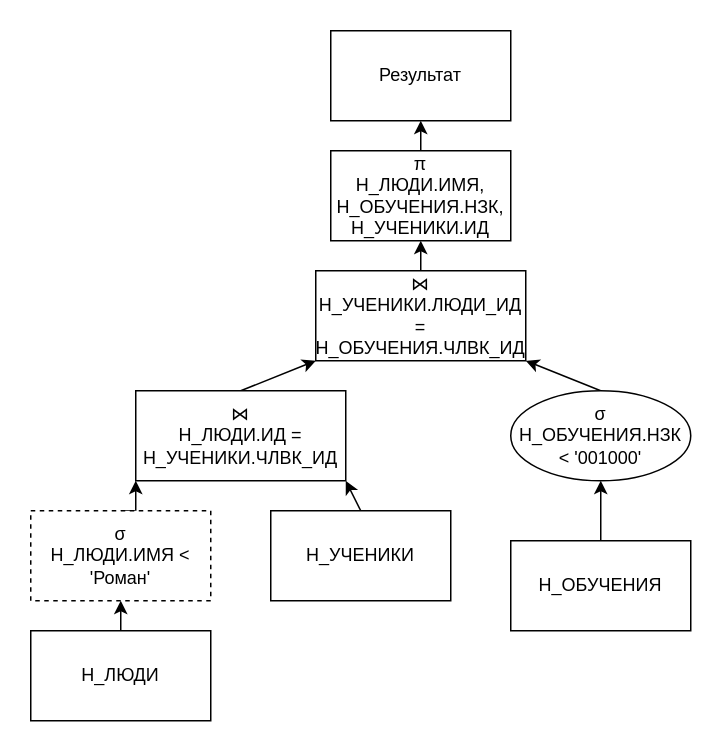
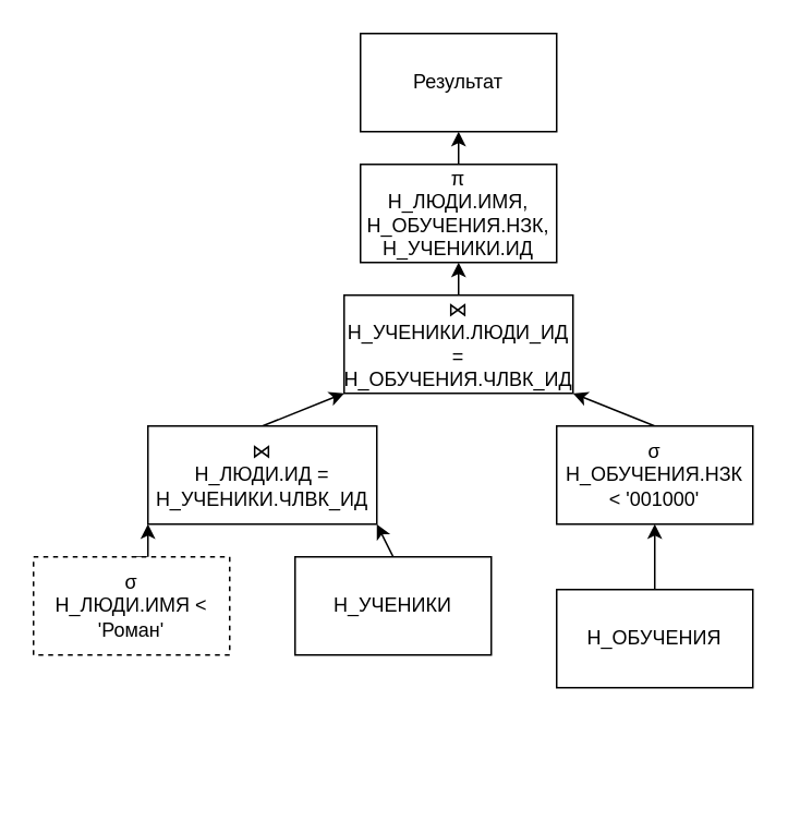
- <mxCell id="18" value="σ&lt;br style=&quot;border-color: var(--border-color);&quot;&gt;Н_ОБУЧЕНИЯ.НЗК &amp;lt; '001000'" style="ellipse;whiteSpace=wrap;html=1;" vertex="1" parent="1"><mxGeometry x="340" y="260" width="120" height="60" as="geometry" /></mxCell>
+ <mxCell id="18" value="σ&lt;br style=&quot;border-color: var(--border-color);&quot;&gt;Н_ОБУЧЕНИЯ.НЗК &amp;lt; '001000'" style="rounded=0;whiteSpace=wrap;html=1;" vertex="1" parent="1"><mxGeometry x="340" y="260" width="120" height="60" as="geometry" /></mxCell>
- <mxCell id="2" style="edgeStyle=orthogonalEdgeStyle;rounded=0;orthogonalLoop=1;jettySize=auto;html=1;exitX=0.5;exitY=0;exitDx=0;exitDy=0;entryX=0.5;entryY=1;entryDx=0;entryDy=0;" edge="1" parent="1" source="3" target="16"><mxGeometry relative="1" as="geometry" /></mxCell>
- <mxCell id="3" value="Н_ЛЮДИ" style="rounded=0;whiteSpace=wrap;html=1;" vertex="1" parent="1"><mxGeometry x="20" y="420" width="120" height="60" as="geometry" /></mxCell>
